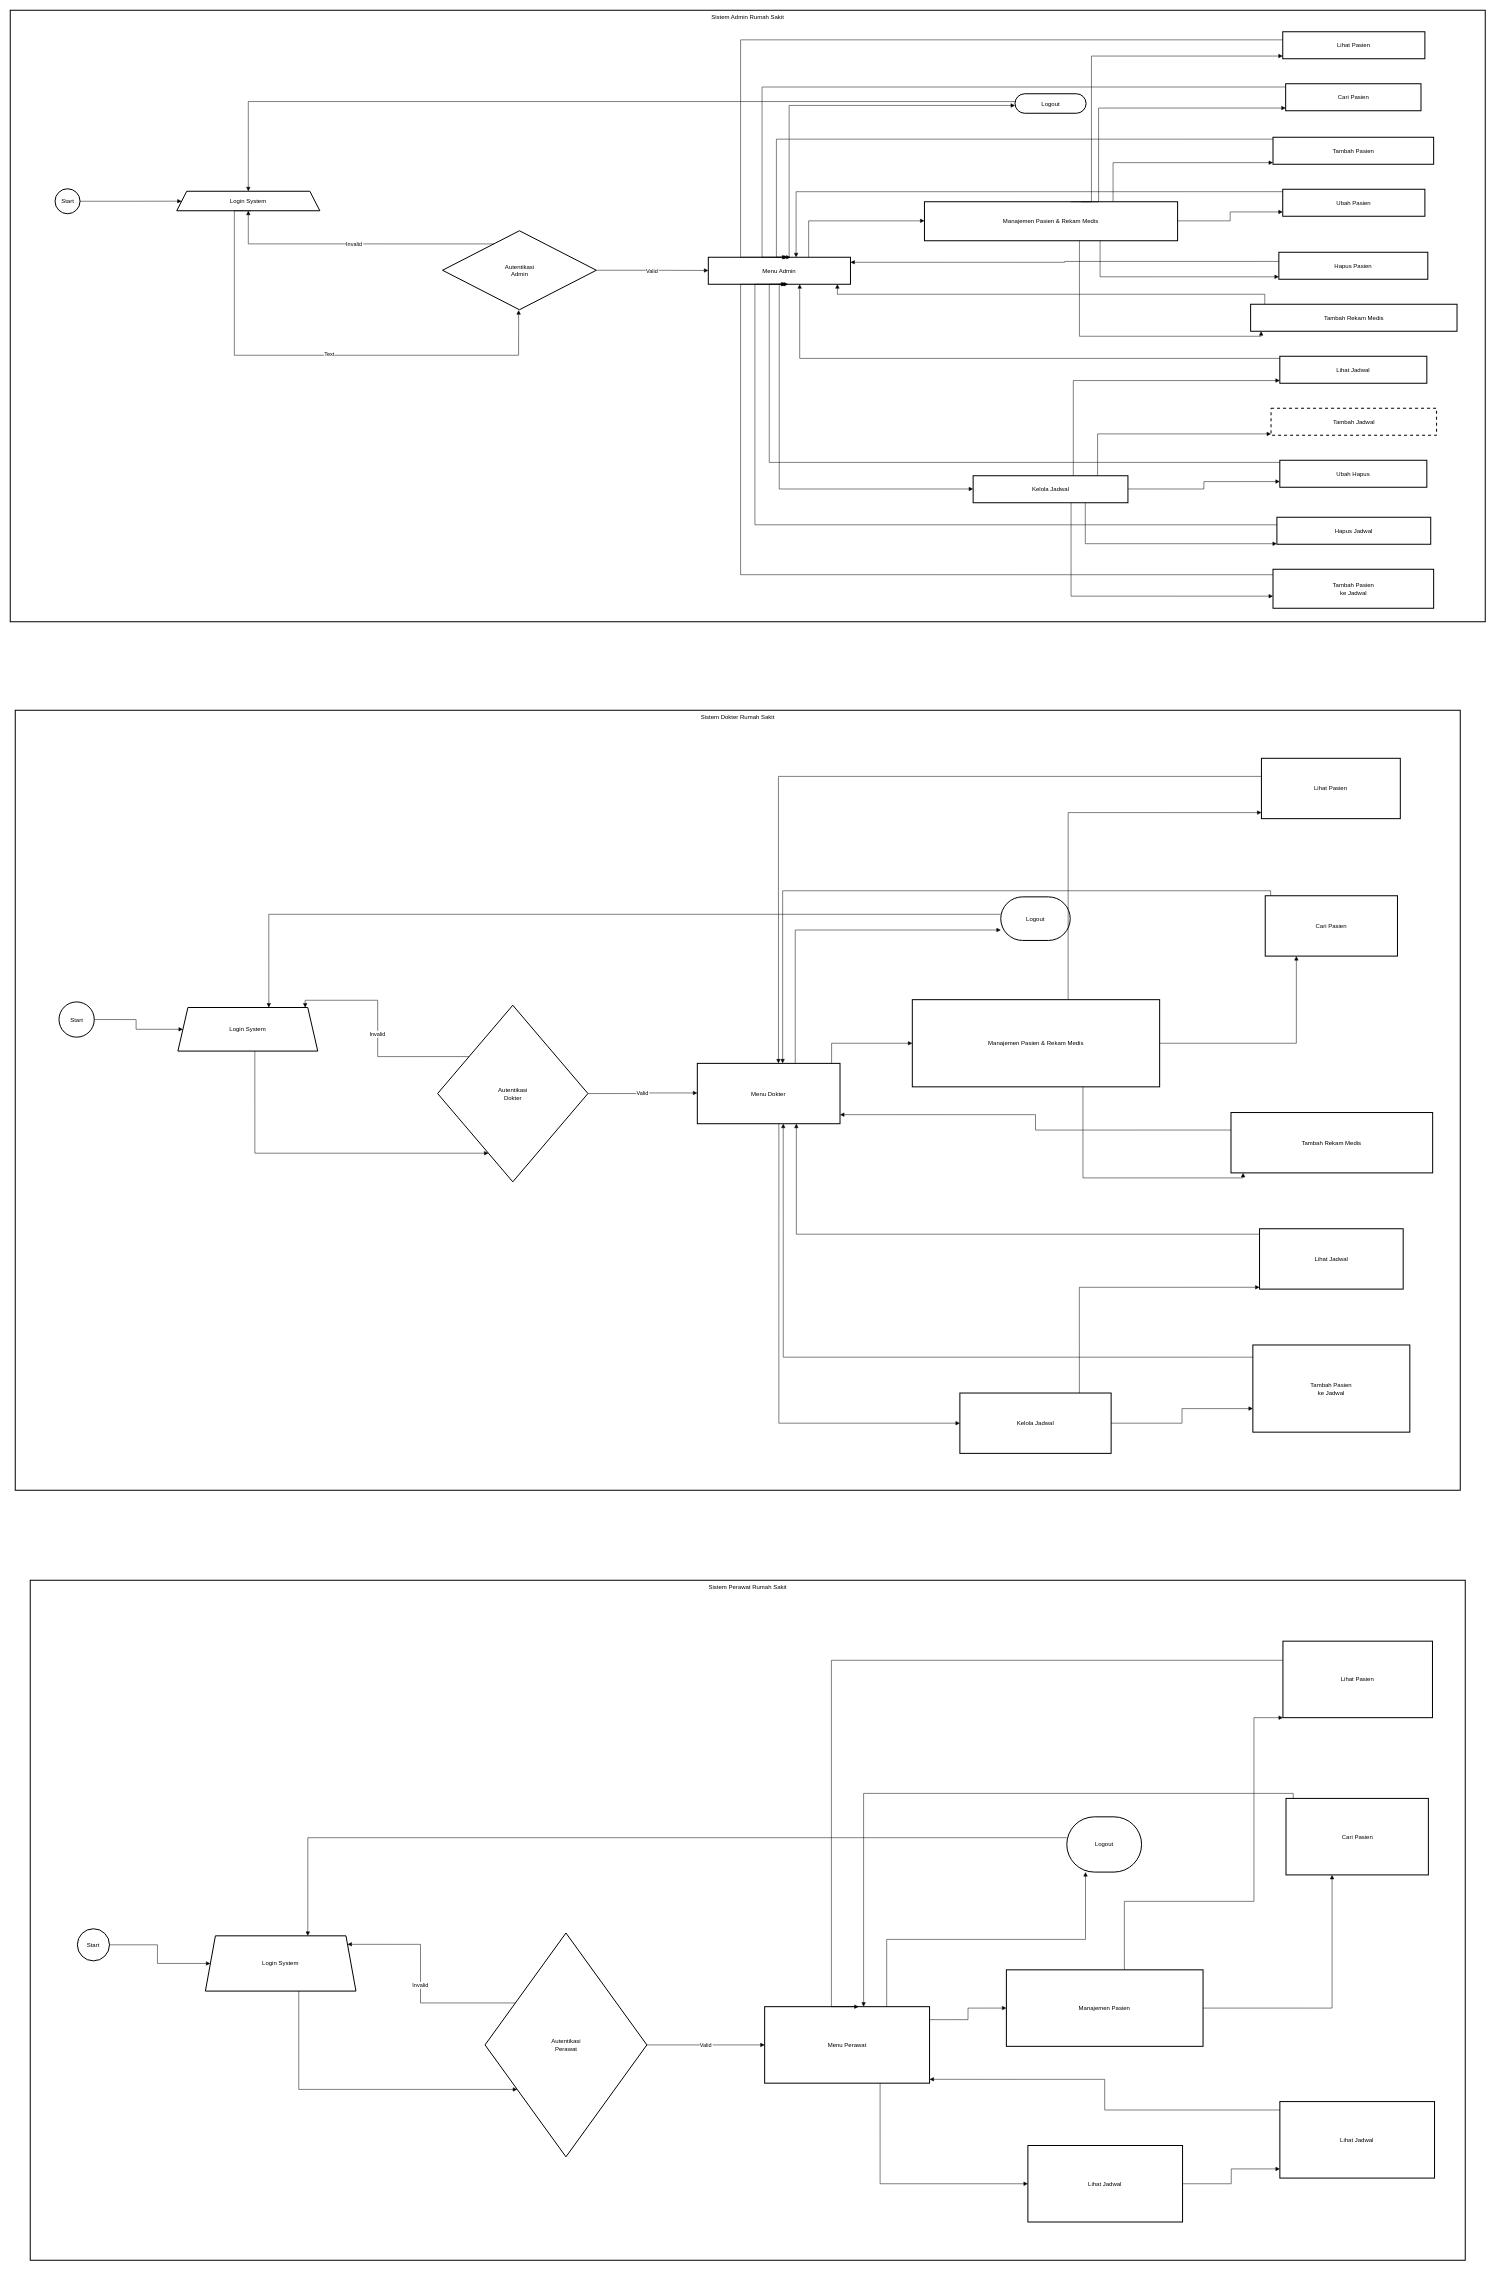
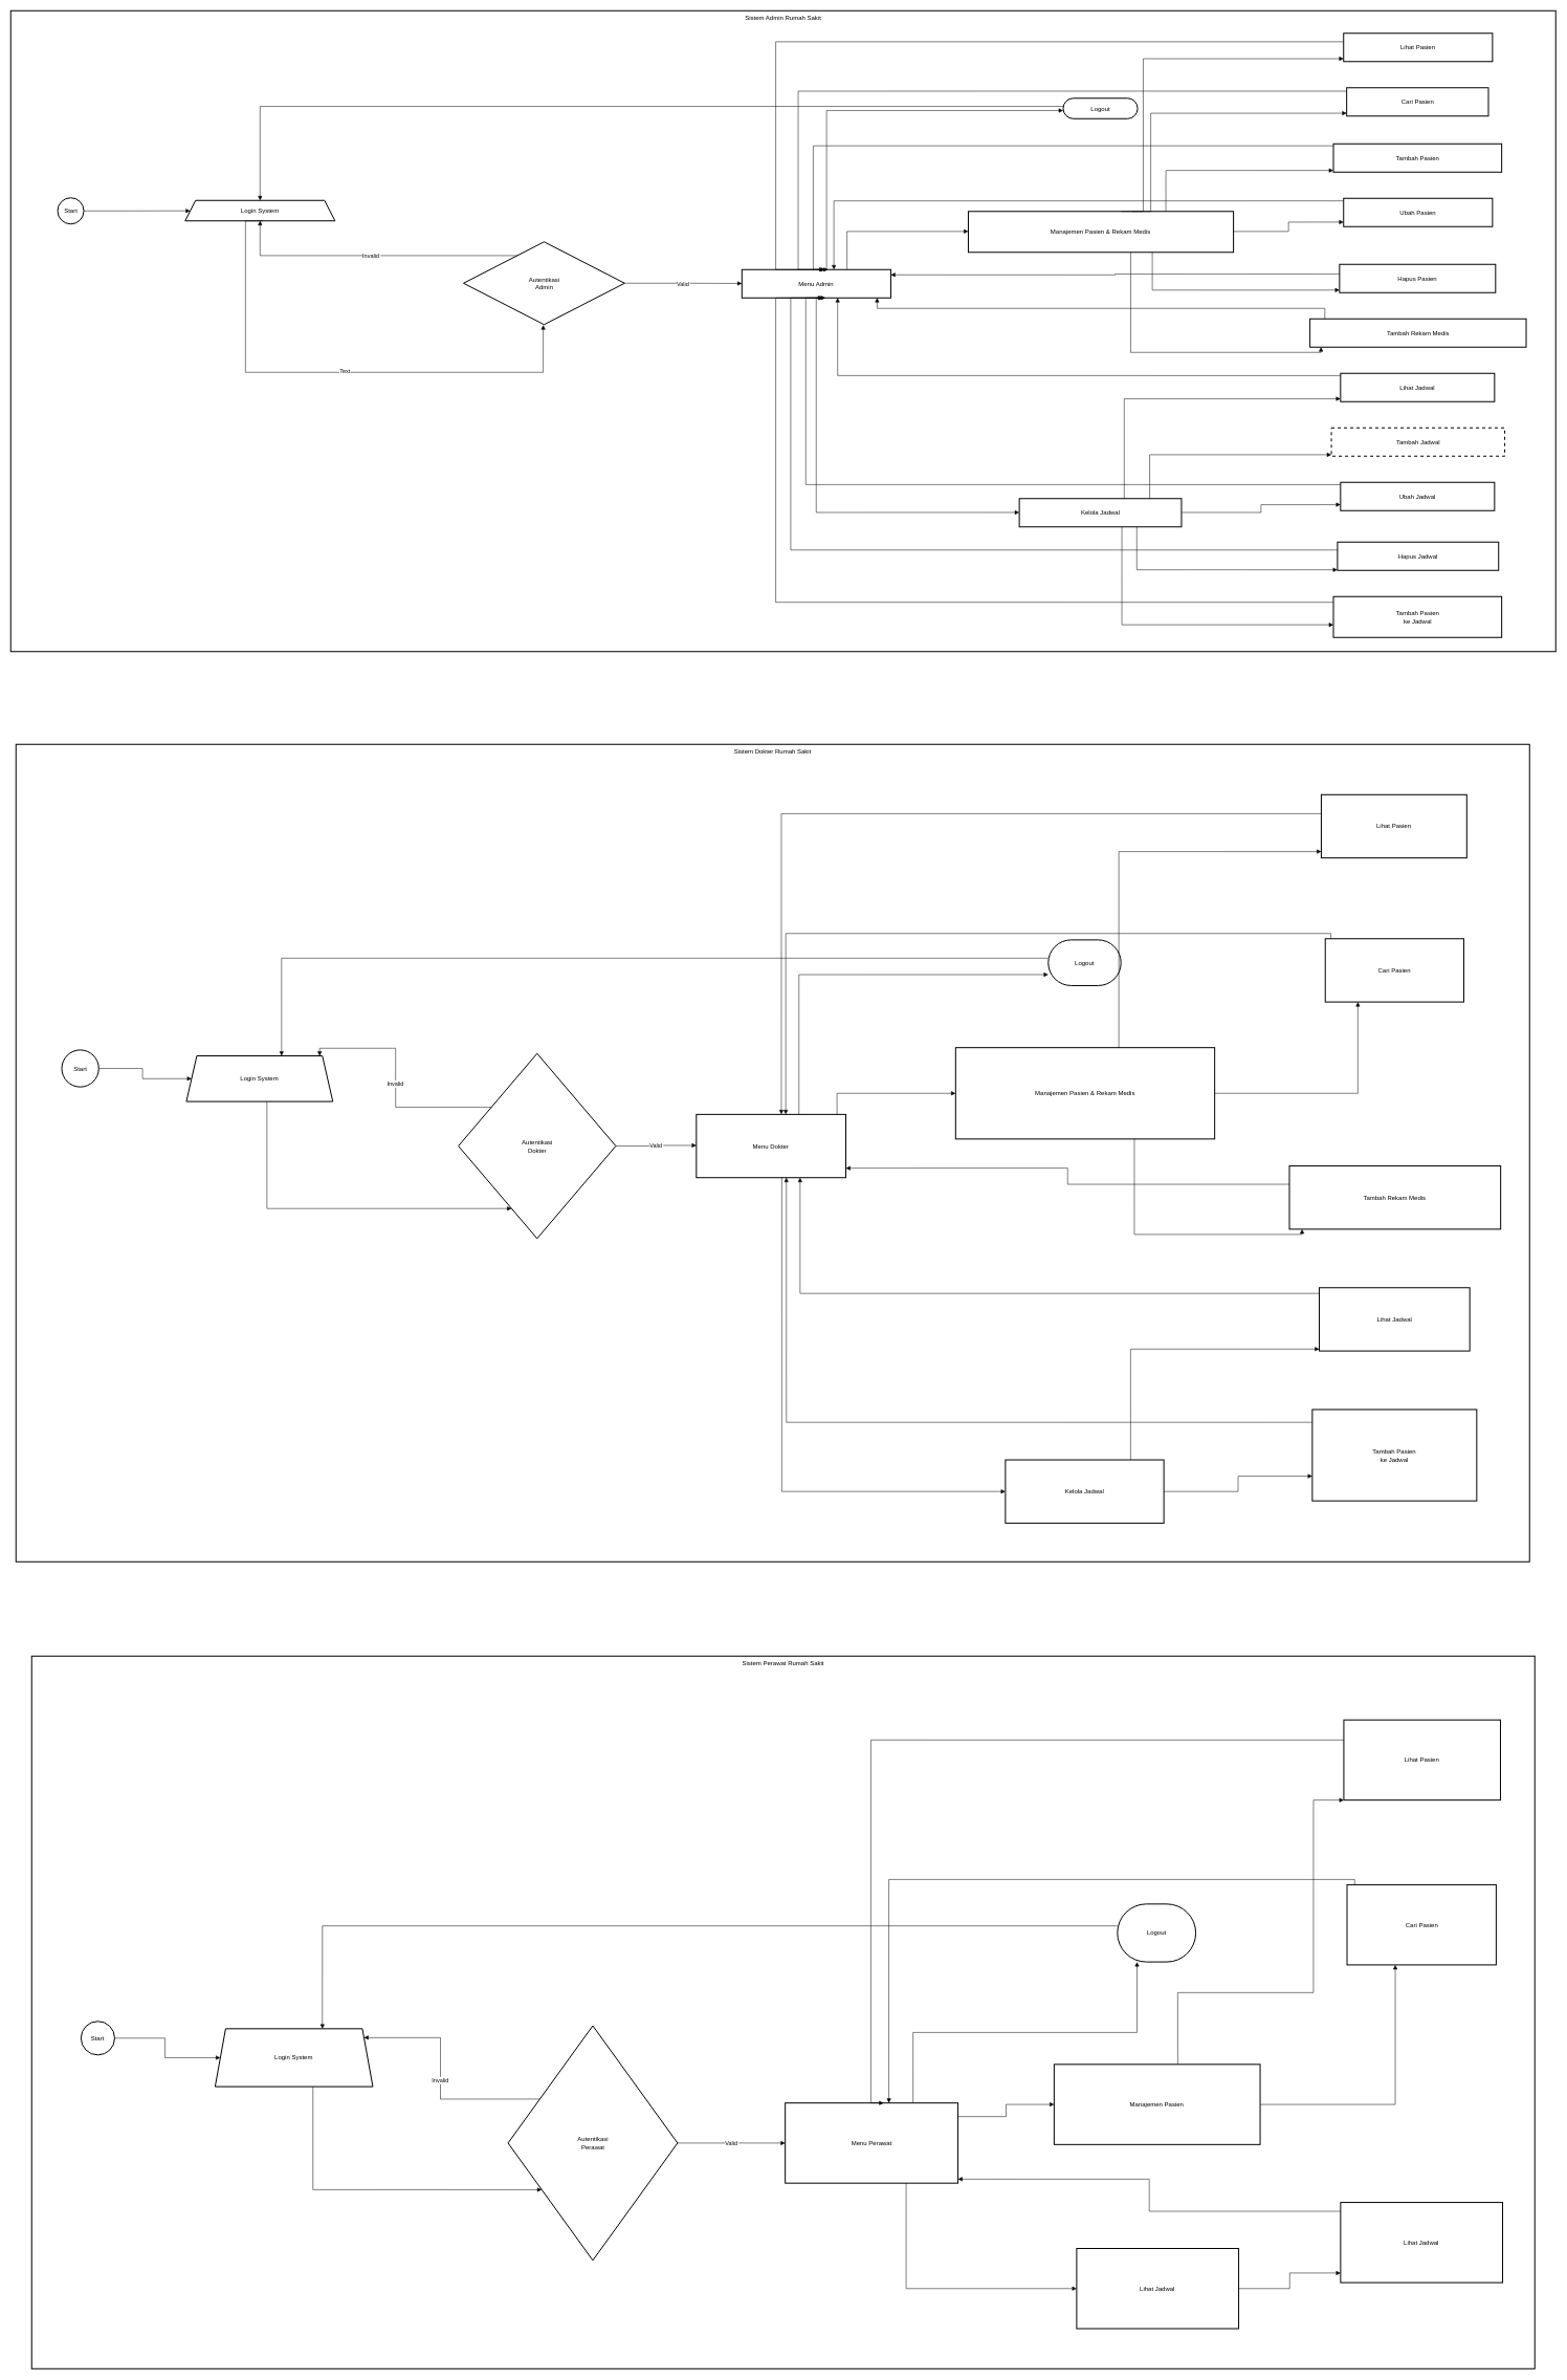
- <mxCell id="18" value="Ubah Hapus" style="whiteSpace=wrap;strokeWidth=2;" vertex="1" parent="2"><mxGeometry x="2539.142" y="900" width="294.026" height="54" as="geometry" /></mxCell>
+ <mxCell id="18" value="Ubah Jadwal" style="whiteSpace=wrap;strokeWidth=2;" vertex="1" parent="2"><mxGeometry x="2539.142" y="900" width="294.026" height="54" as="geometry" /></mxCell>
- <mxCell id="55" value="Menu Dokter" style="whiteSpace=wrap;strokeWidth=2;" vertex="1" parent="51"><mxGeometry x="1364.141" y="706.246" width="285.385" height="120.688" as="geometry" /></mxCell>
+ <mxCell id="55" value="Menu Dokter" style="whiteSpace=wrap;strokeWidth=2;" vertex="1" parent="51"><mxGeometry x="1299.141" y="706.246" width="285.385" height="120.688" as="geometry" /></mxCell>
- <mxCell id="86" value="Menu Perawat" style="whiteSpace=wrap;strokeWidth=2;" vertex="1" parent="82"><mxGeometry x="1468.801" y="852.833" width="329.814" height="153" as="geometry" /></mxCell>
+ <mxCell id="86" value="Menu Perawat" style="whiteSpace=wrap;strokeWidth=2;" vertex="1" parent="82"><mxGeometry x="1438.801" y="852.833" width="329.814" height="153" as="geometry" /></mxCell>
